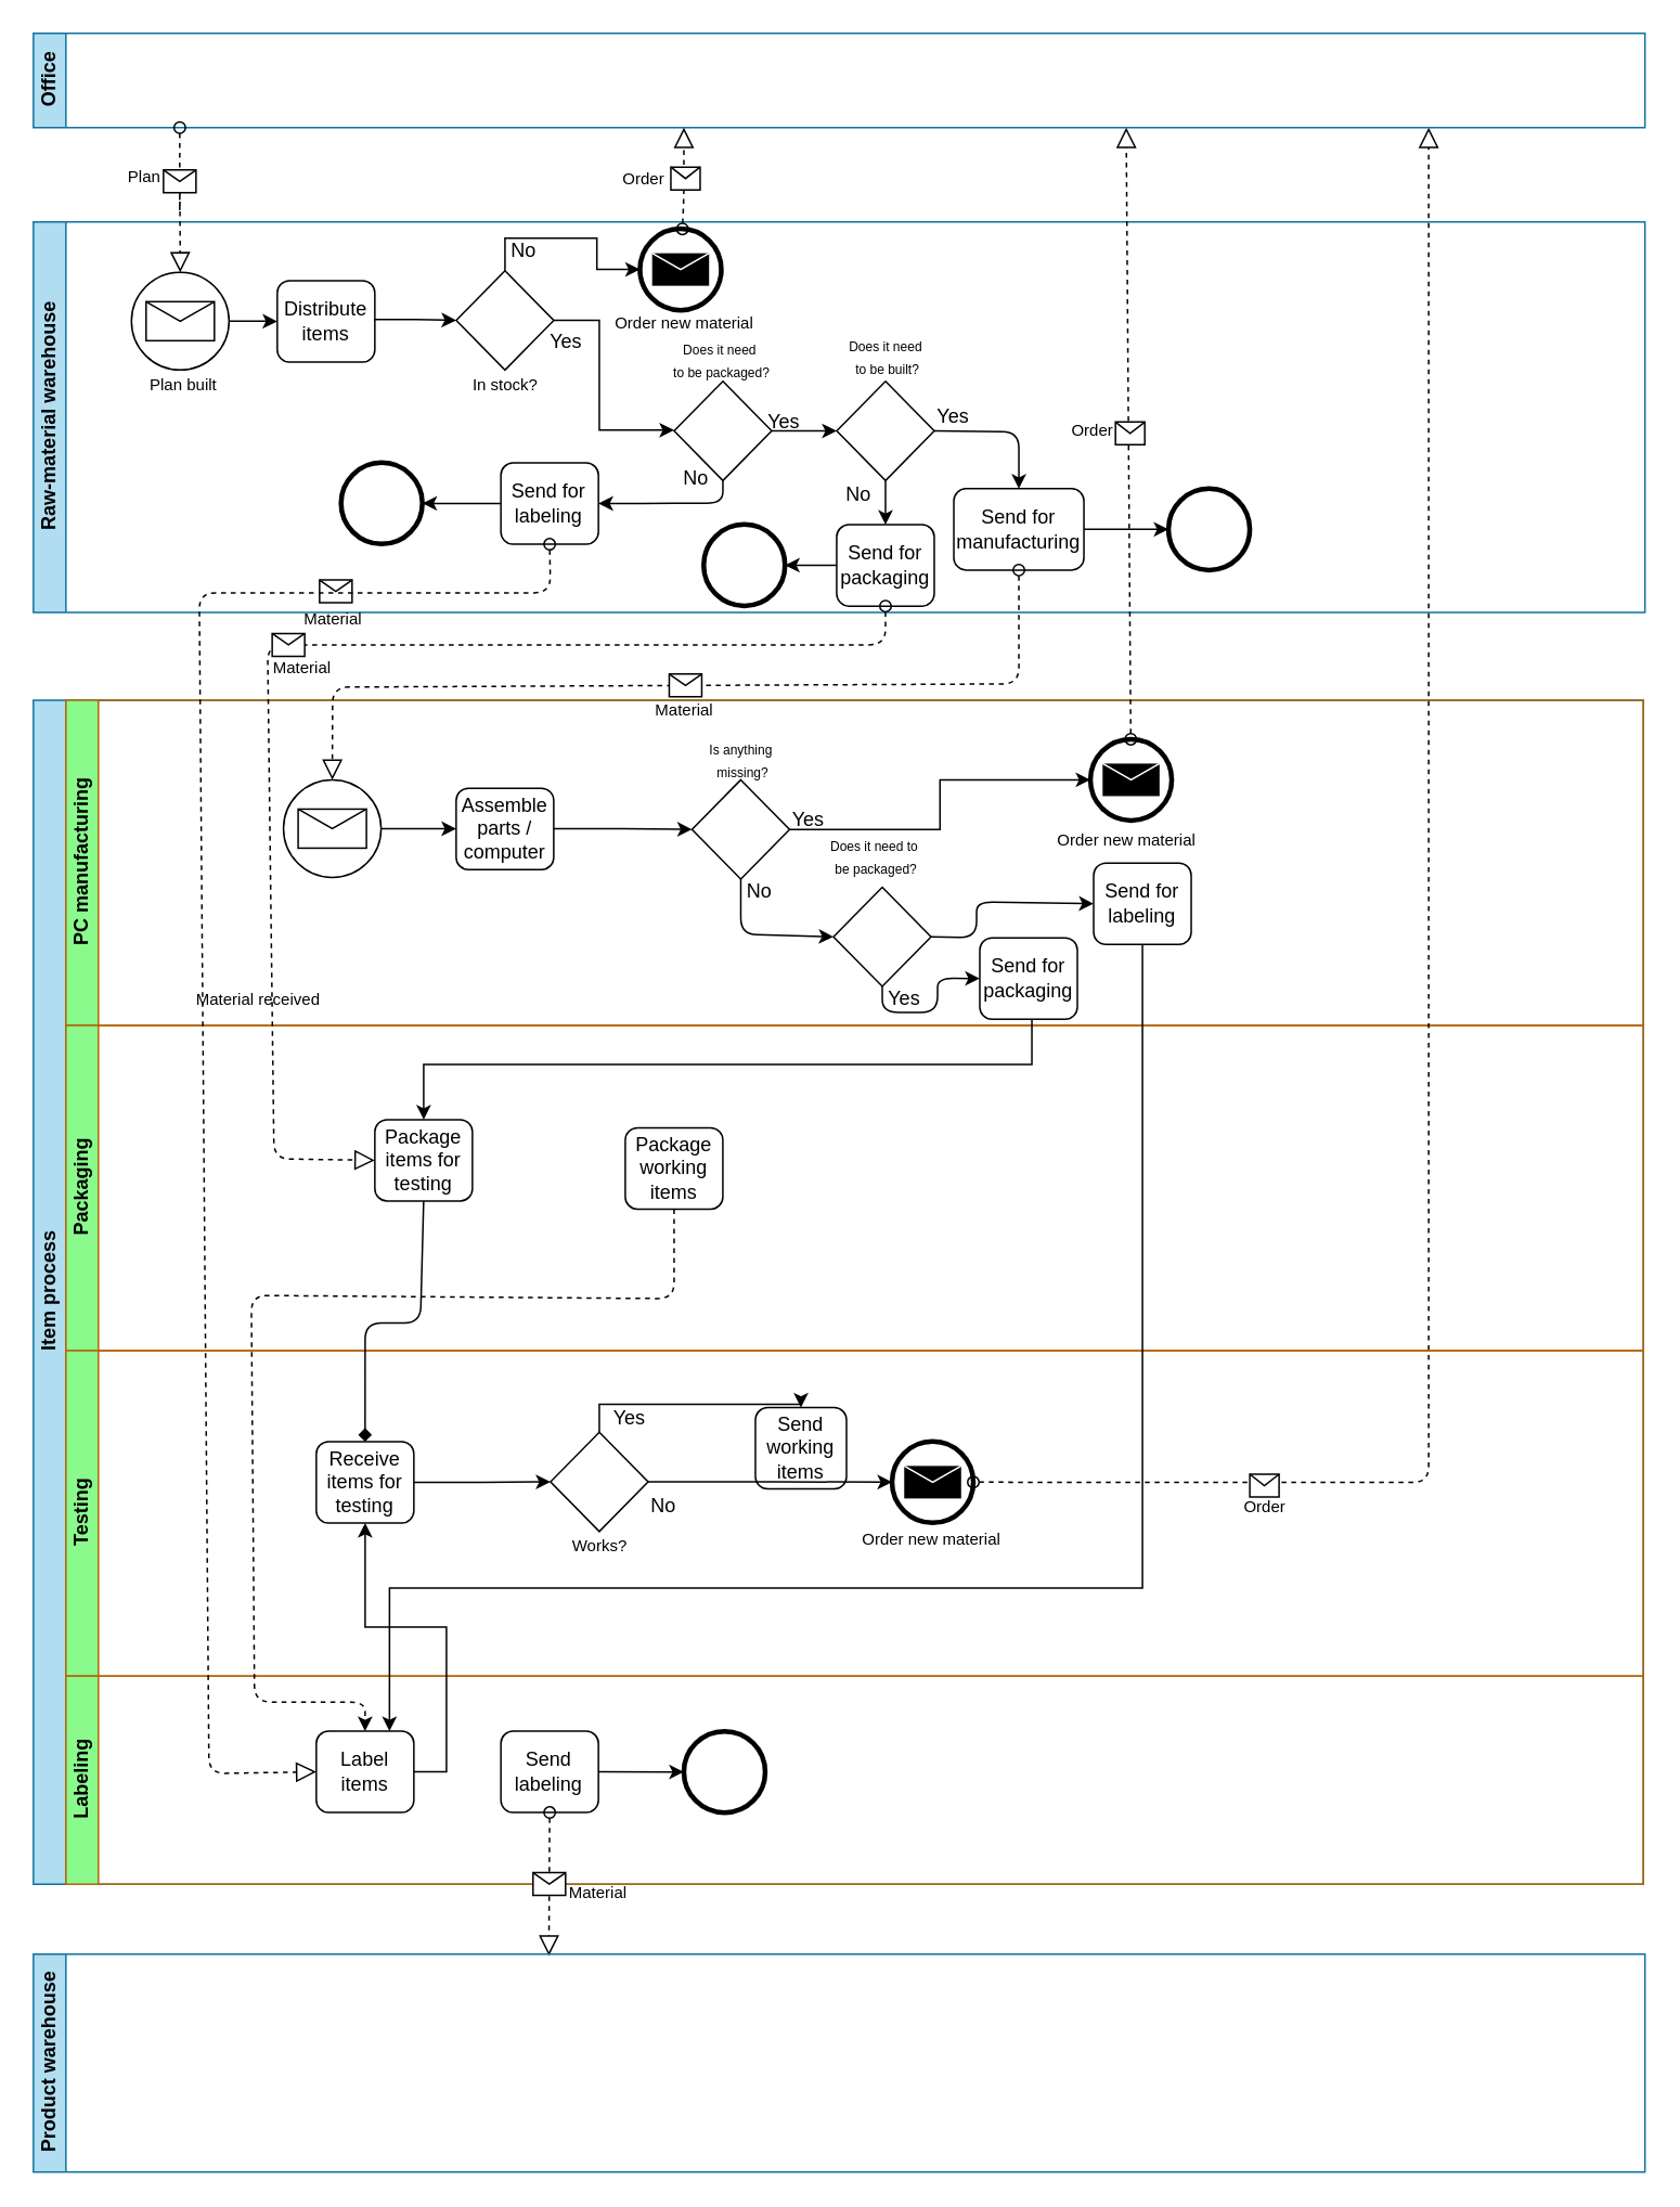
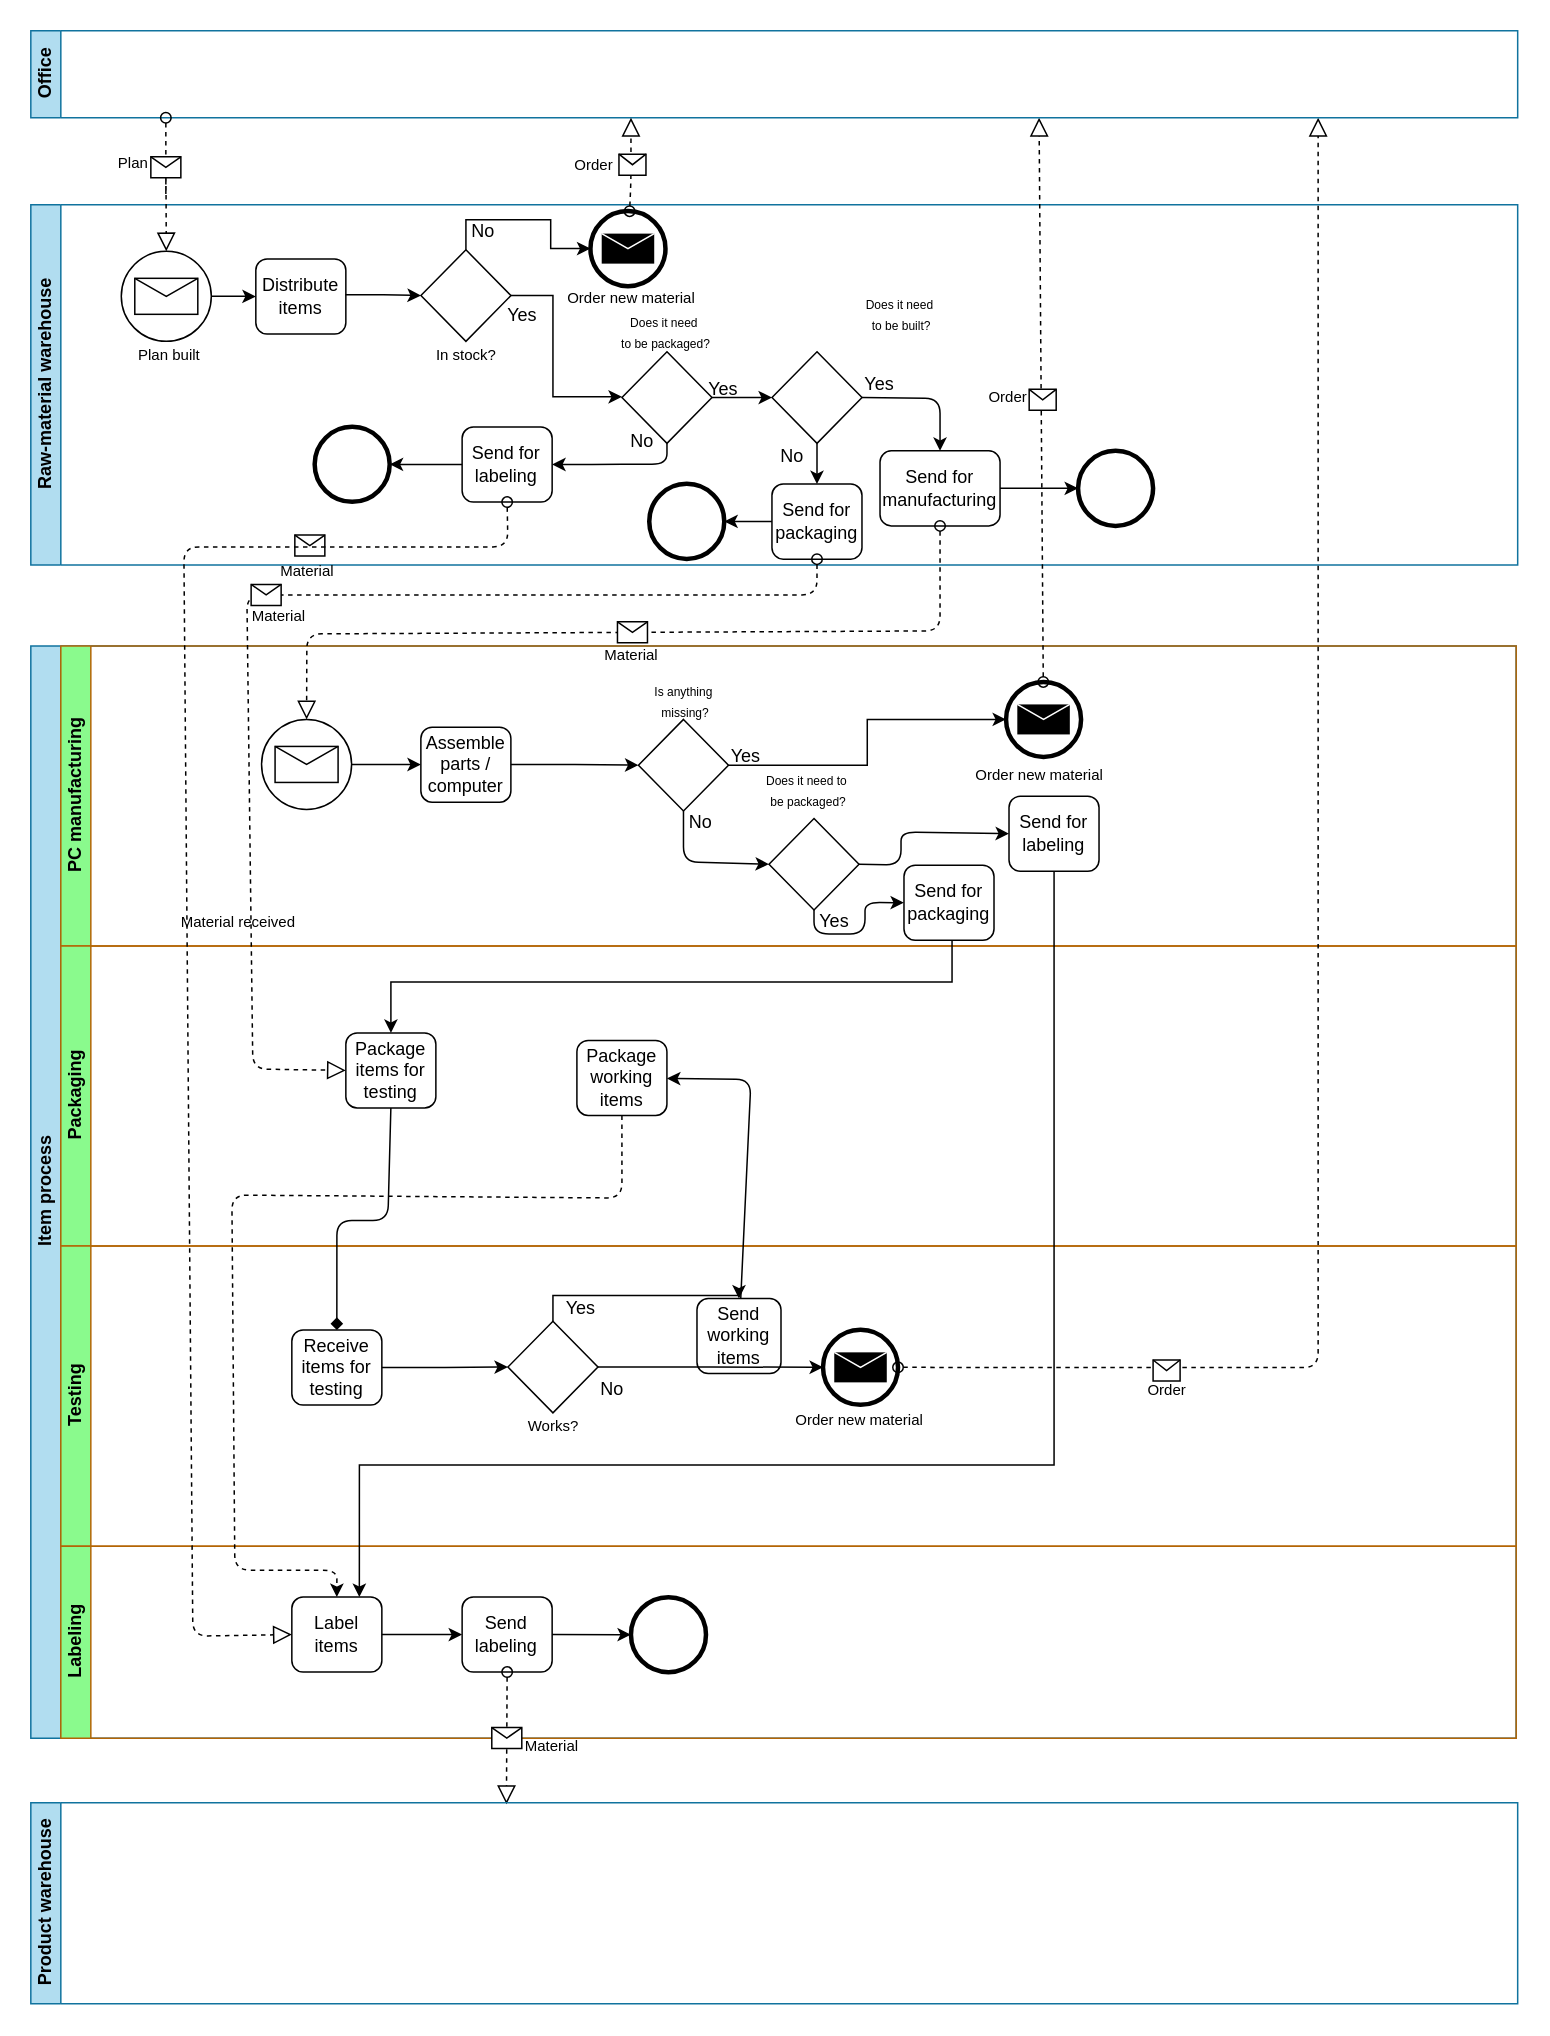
- <mxCell id="18" value="&lt;font style=&quot;font-size: 8px&quot;&gt;Does it need&amp;nbsp;&lt;br&gt;to be built?&lt;br&gt;&lt;/font&gt;" style="text;html=1;resizable=0;points=[];autosize=1;align=center;verticalAlign=top;spacingTop=-4;strokeWidth=1;" parent="2" vertex="1"><mxGeometry x="496.2" y="66" width="58" height="32" as="geometry" /></mxCell>
+ <mxCell id="18" value="&lt;font style=&quot;font-size: 8px&quot;&gt;Does it need&amp;nbsp;&lt;br&gt;to be built?&lt;br&gt;&lt;/font&gt;" style="text;html=1;resizable=0;points=[];autosize=1;align=center;verticalAlign=top;spacingTop=-4;strokeWidth=1;" parent="2" vertex="1"><mxGeometry x="551.2" y="56" width="58" height="32" as="geometry" /></mxCell>
+ <mxCell id="89" value="" style="endArrow=classic;html=1;" parent="38" source="77" target="66" edge="1"><mxGeometry width="50" height="50" relative="1" as="geometry"><mxPoint x="430" y="366" as="sourcePoint" /><mxPoint x="428" y="283" as="targetPoint" /><Array as="points"><mxPoint x="480" y="289" /></Array></mxGeometry></mxCell>
- <mxCell id="83" value="" style="edgeStyle=orthogonalEdgeStyle;rounded=0;orthogonalLoop=1;jettySize=auto;html=1;exitX=1;exitY=0.5;exitDx=0;exitDy=0;" parent="81" source="82" target="68" edge="1"><mxGeometry relative="1" as="geometry"><mxPoint x="230.086" y="68.759" as="sourcePoint" /></mxGeometry></mxCell>
+ <mxCell id="83" value="" style="edgeStyle=orthogonalEdgeStyle;rounded=0;orthogonalLoop=1;jettySize=auto;html=1;exitX=1;exitY=0.5;exitDx=0;exitDy=0;" parent="81" source="82" target="84" edge="1"><mxGeometry relative="1" as="geometry"><mxPoint x="230.086" y="68.759" as="sourcePoint" /></mxGeometry></mxCell>
